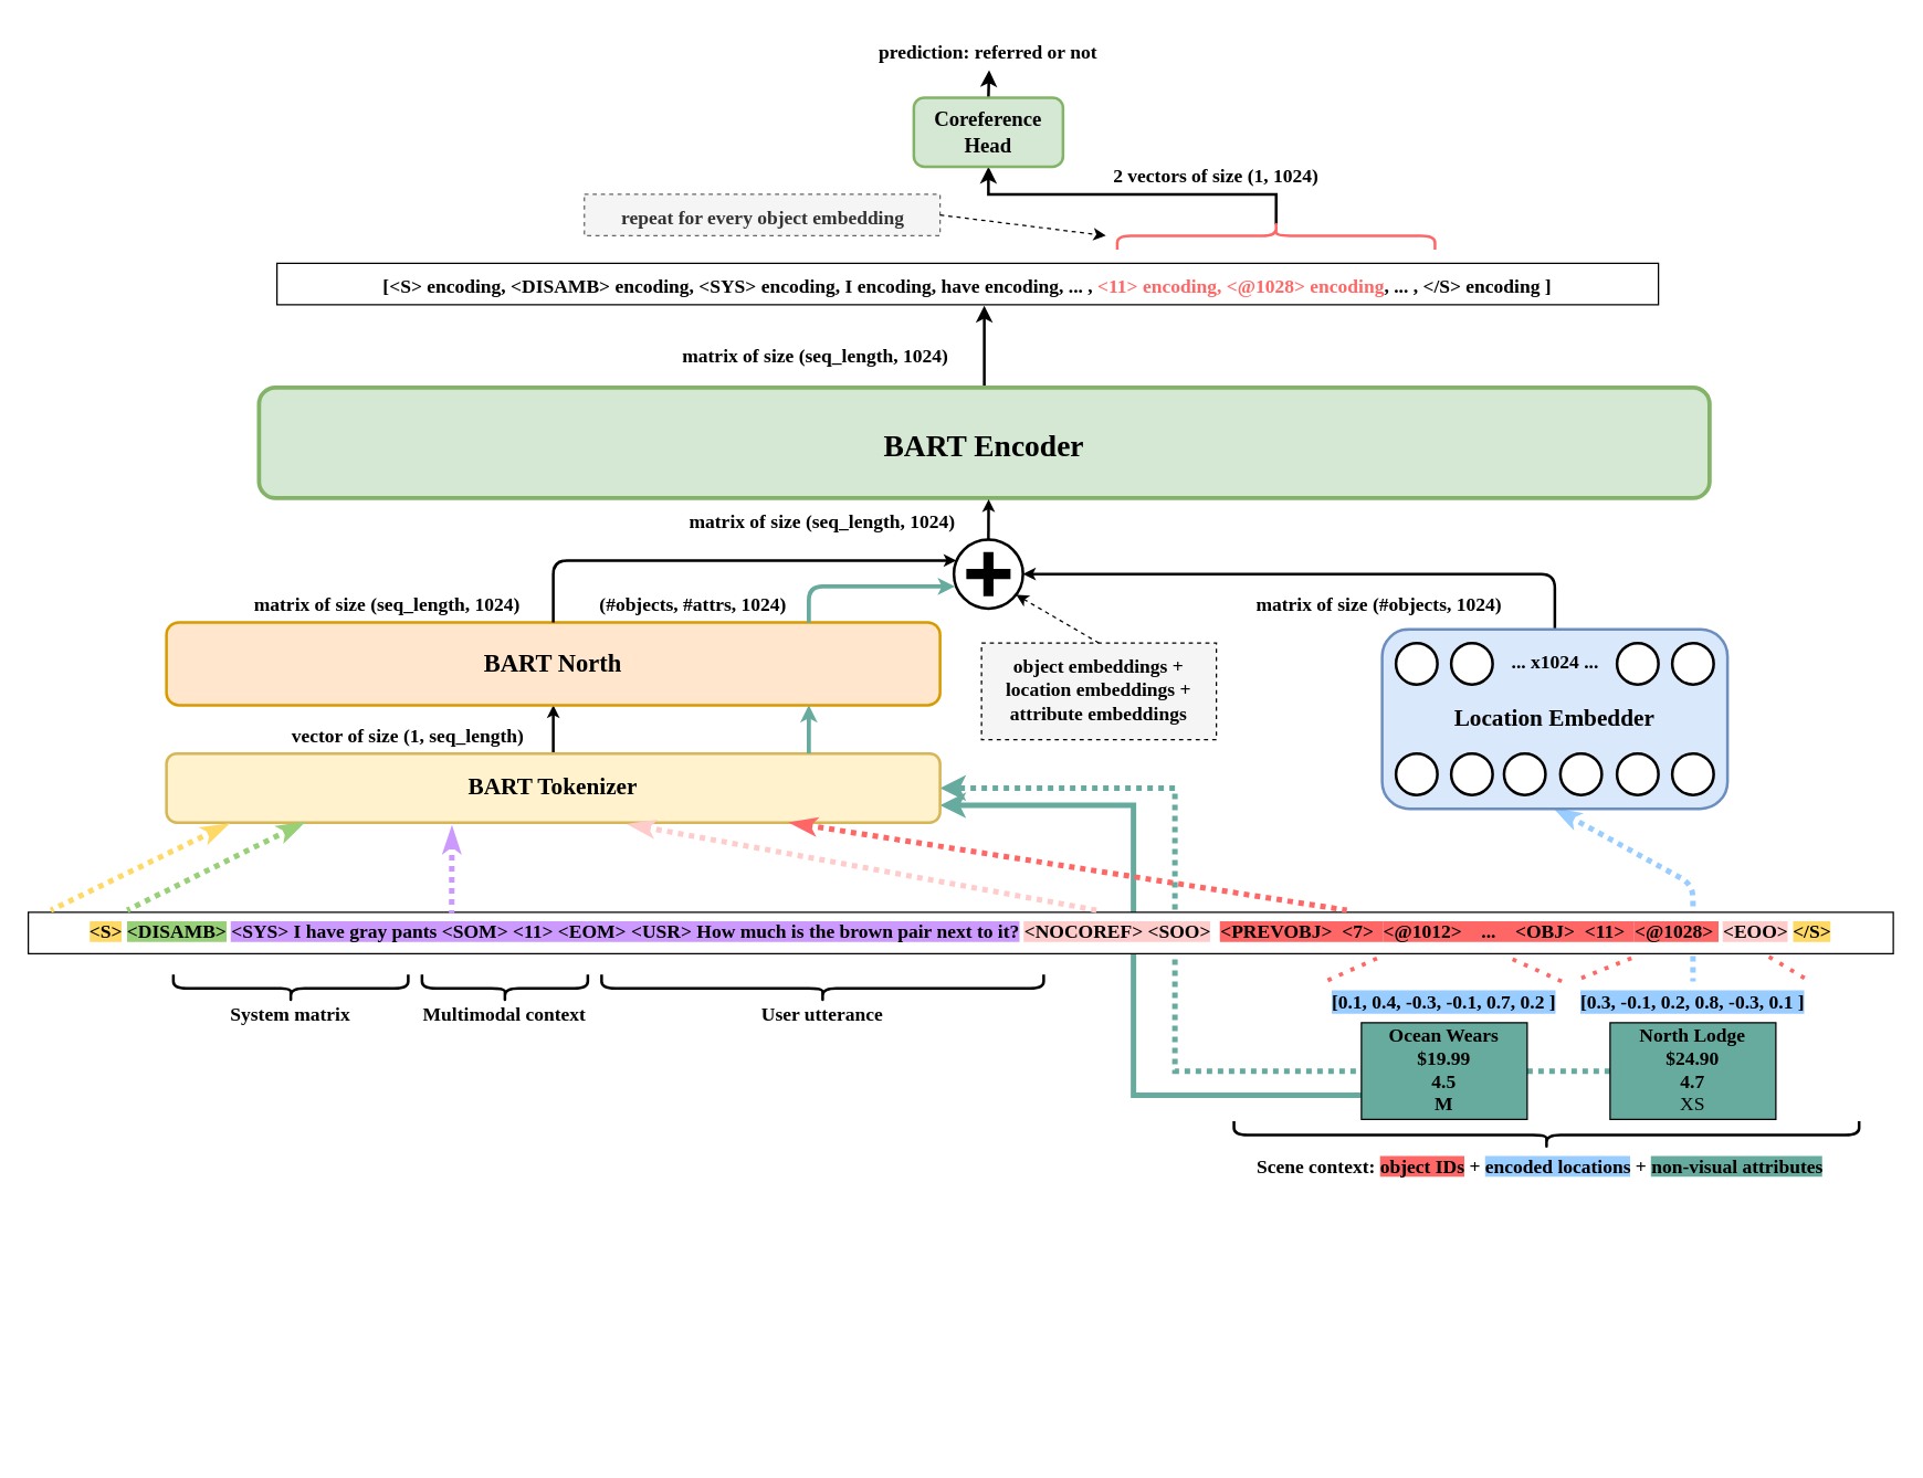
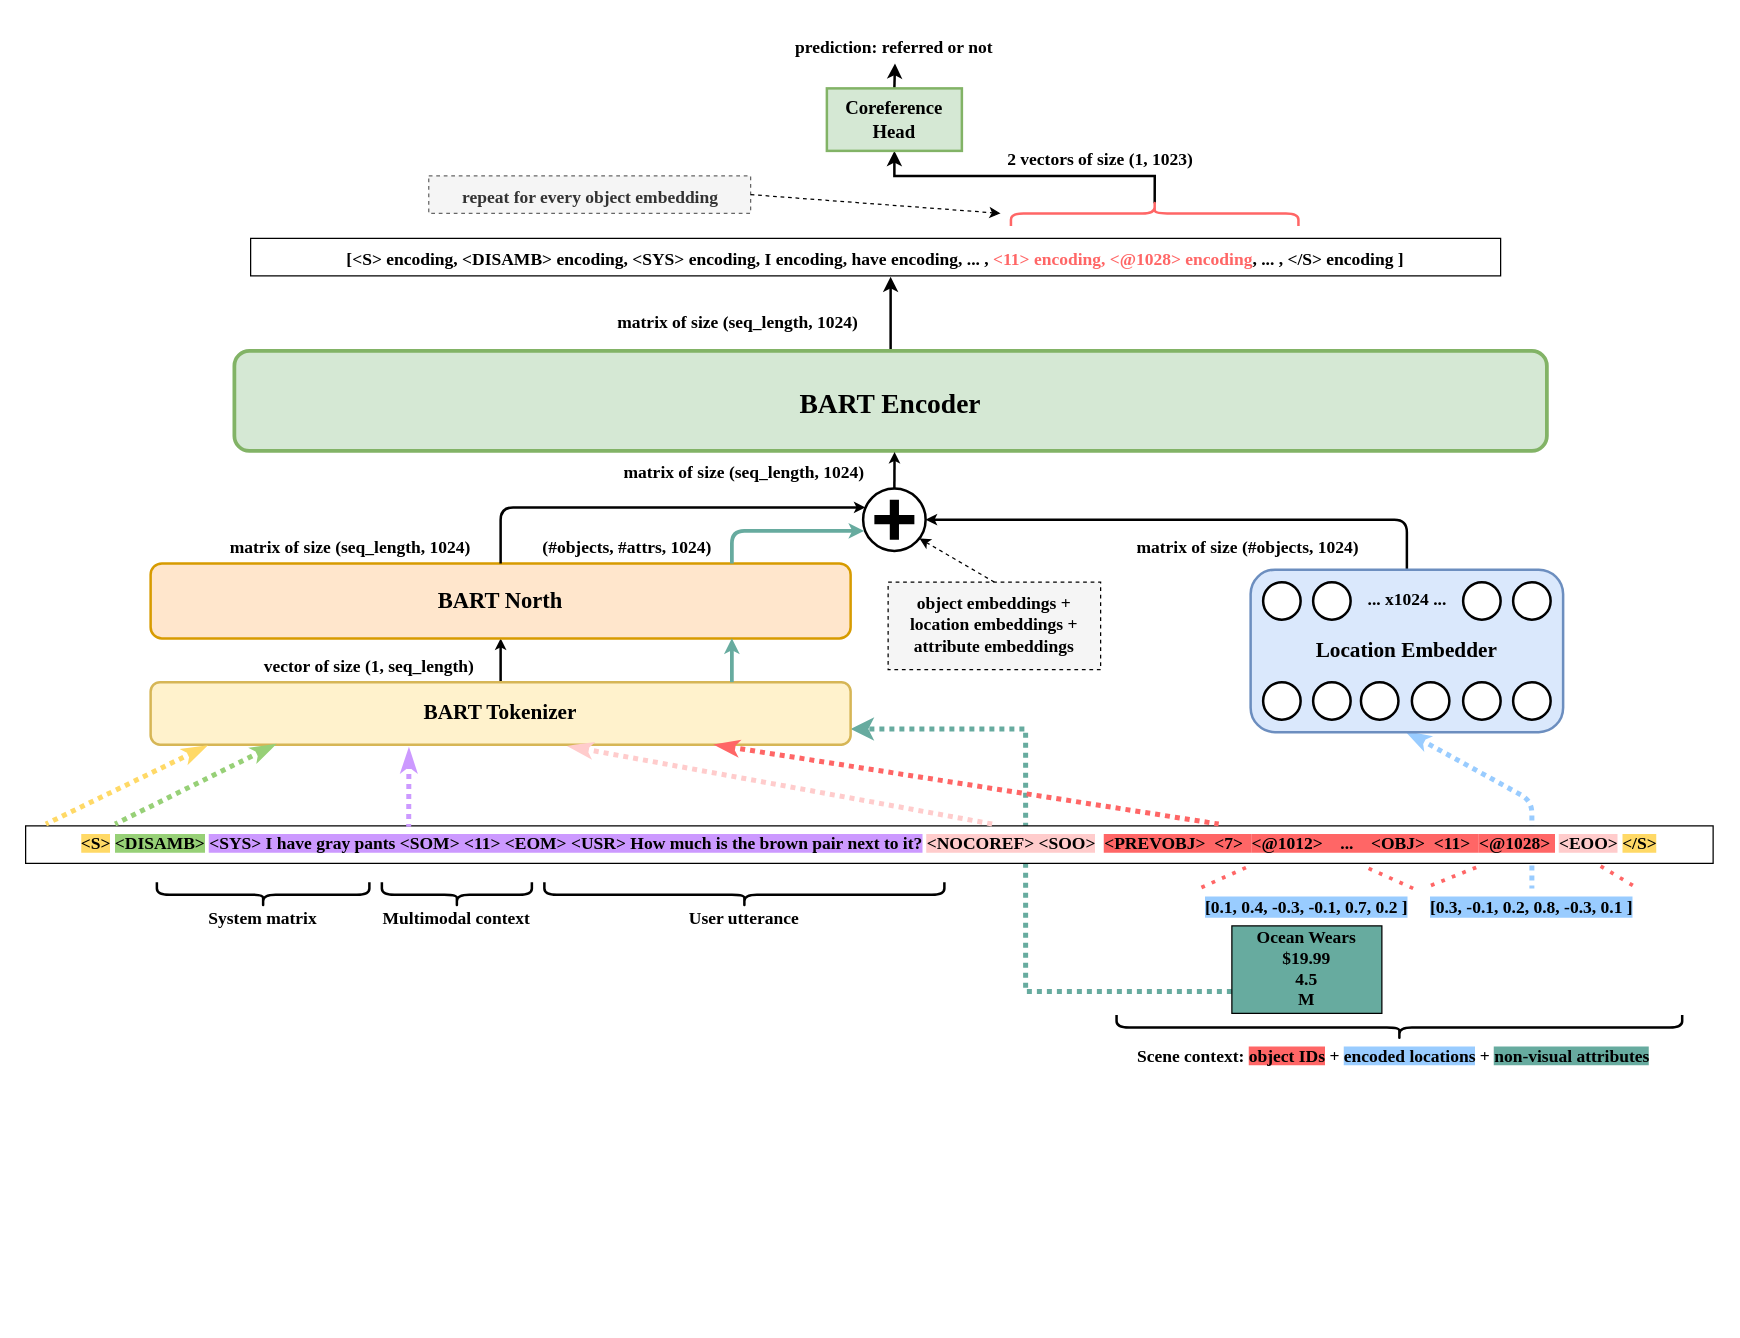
- <mxCell id="57" value="&lt;b&gt;&lt;font style=&quot;font-size: 15px;&quot; color=&quot;#000000&quot;&gt;Coreference Head&lt;/font&gt;&lt;/b&gt;" style="rounded=1;whiteSpace=wrap;html=1;shadow=0;labelBackgroundColor=none;fontFamily=Montserrat;fontSource=https%3A%2F%2Ffonts.googleapis.com%2Fcss%3Ffamily%3DMontserrat;fontSize=14;strokeColor=#82b366;strokeWidth=2;fillColor=#d5e8d4;" parent="1" vertex="1"><mxGeometry x="661" y="70" width="108" height="50" as="geometry" /></mxCell>
+ <mxCell id="57" value="&lt;b&gt;&lt;font style=&quot;font-size: 15px;&quot; color=&quot;#000000&quot;&gt;Coreference Head&lt;/font&gt;&lt;/b&gt;" style="whiteSpace=wrap;html=1;shadow=0;labelBackgroundColor=none;fontFamily=Montserrat;fontSource=https%3A%2F%2Ffonts.googleapis.com%2Fcss%3Ffamily%3DMontserrat;fontSize=14;strokeColor=#82b366;strokeWidth=2;fillColor=#d5e8d4;rounded=0;" parent="1" vertex="1"><mxGeometry x="661" y="70" width="108" height="50" as="geometry" /></mxCell>
- <mxCell id="58" value="&lt;font style=&quot;font-size: 14px;&quot;&gt;&lt;b&gt;2 vectors of size (1, 1024)&lt;/b&gt;&lt;/font&gt;" style="text;html=1;strokeColor=none;fillColor=none;align=center;verticalAlign=middle;whiteSpace=wrap;rounded=0;shadow=0;labelBackgroundColor=none;fontFamily=Montserrat;fontSource=https%3A%2F%2Ffonts.googleapis.com%2Fcss%3Ffamily%3DMontserrat;fontSize=22;fontColor=#000000;" parent="1" vertex="1"><mxGeometry x="780" y="110" width="200" height="30" as="geometry" /></mxCell>
+ <mxCell id="58" value="&lt;font style=&quot;font-size: 14px;&quot;&gt;&lt;b&gt;2 vectors of size (1, 1023)&lt;/b&gt;&lt;/font&gt;" style="text;html=1;strokeColor=none;fillColor=none;align=center;verticalAlign=middle;whiteSpace=wrap;rounded=0;shadow=0;labelBackgroundColor=none;fontFamily=Montserrat;fontSource=https%3A%2F%2Ffonts.googleapis.com%2Fcss%3Ffamily%3DMontserrat;fontSize=22;fontColor=#000000;" parent="1" vertex="1"><mxGeometry x="780" y="110" width="200" height="30" as="geometry" /></mxCell>
- <mxCell id="59" value="&lt;div style=&quot;&quot;&gt;&lt;b style=&quot;font-size: 14px; background-color: initial;&quot;&gt;repeat for every object embedding&lt;/b&gt;&lt;/div&gt;" style="text;html=1;strokeColor=#666666;fillColor=#f5f5f5;align=center;verticalAlign=middle;whiteSpace=wrap;rounded=0;shadow=0;labelBackgroundColor=none;fontFamily=Montserrat;fontSource=https%3A%2F%2Ffonts.googleapis.com%2Fcss%3Ffamily%3DMontserrat;fontSize=22;fontColor=#333333;dashed=1;" parent="1" vertex="1"><mxGeometry x="422.5" y="140" width="257.5" height="30" as="geometry" /></mxCell>
+ <mxCell id="59" value="&lt;div style=&quot;&quot;&gt;&lt;b style=&quot;font-size: 14px; background-color: initial;&quot;&gt;repeat for every object embedding&lt;/b&gt;&lt;/div&gt;" style="text;html=1;strokeColor=#666666;fillColor=#f5f5f5;align=center;verticalAlign=middle;whiteSpace=wrap;rounded=0;shadow=0;labelBackgroundColor=none;fontFamily=Montserrat;fontSource=https%3A%2F%2Ffonts.googleapis.com%2Fcss%3Ffamily%3DMontserrat;fontSize=22;fontColor=#333333;dashed=1;" parent="1" vertex="1"><mxGeometry x="342.5" y="140" width="257.5" height="30" as="geometry" /></mxCell>
- <mxCell id="2" style="edgeStyle=orthogonalEdgeStyle;rounded=0;orthogonalLoop=1;jettySize=auto;html=1;exitX=0;exitY=0.5;exitDx=0;exitDy=0;entryX=1;entryY=0.5;entryDx=0;entryDy=0;dashed=1;dashPattern=1 1;fontFamily=Montserrat;fontSource=https%3A%2F%2Ffonts.googleapis.com%2Fcss%3Ffamily%3DMontserrat;fontSize=14;strokeColor=#67AB9F;strokeWidth=4;" edge="1" parent="1" source="63" target="22"><mxGeometry relative="1" as="geometry"><Array as="points"><mxPoint x="850" y="775" /><mxPoint x="850" y="570" /></Array></mxGeometry></mxCell>
- <mxCell id="63" value="&lt;font style=&quot;font-size: 14px;&quot; data-font-src=&quot;https://fonts.googleapis.com/css?family=Montserrat&quot; face=&quot;Montserrat&quot;&gt;&lt;b&gt;North Lodge&lt;br&gt;$24.90&lt;br&gt;4.7&lt;br&gt;&lt;/b&gt;XS&lt;br&gt;&lt;/font&gt;" style="text;html=1;strokeColor=default;fillColor=#67AB9F;align=center;verticalAlign=middle;whiteSpace=wrap;rounded=0;labelBackgroundColor=none;" vertex="1" parent="1"><mxGeometry x="1165" y="740" width="120" height="70" as="geometry" /></mxCell>
- <mxCell id="3" style="edgeStyle=orthogonalEdgeStyle;rounded=0;orthogonalLoop=1;jettySize=auto;html=1;exitX=0;exitY=0.75;exitDx=0;exitDy=0;entryX=1;entryY=0.75;entryDx=0;entryDy=0;fontFamily=Montserrat;fontSource=https%3A%2F%2Ffonts.googleapis.com%2Fcss%3Ffamily%3DMontserrat;fontSize=14;dashed=0;dashPattern=1 1;strokeWidth=4;strokeColor=#67AB9F;" edge="1" parent="1" source="62" target="22"><mxGeometry relative="1" as="geometry"><Array as="points"><mxPoint x="820" y="793" /><mxPoint x="820" y="583" /></Array></mxGeometry></mxCell>
+ <mxCell id="3" style="edgeStyle=orthogonalEdgeStyle;rounded=0;orthogonalLoop=1;jettySize=auto;html=1;exitX=0;exitY=0.75;exitDx=0;exitDy=0;entryX=1;entryY=0.75;entryDx=0;entryDy=0;fontFamily=Montserrat;fontSource=https%3A%2F%2Ffonts.googleapis.com%2Fcss%3Ffamily%3DMontserrat;fontSize=14;dashed=1;dashPattern=1 1;strokeWidth=4;strokeColor=#67AB9F;" edge="1" parent="1" source="62" target="22"><mxGeometry relative="1" as="geometry"><Array as="points"><mxPoint x="820" y="793" /><mxPoint x="820" y="583" /></Array></mxGeometry></mxCell>
